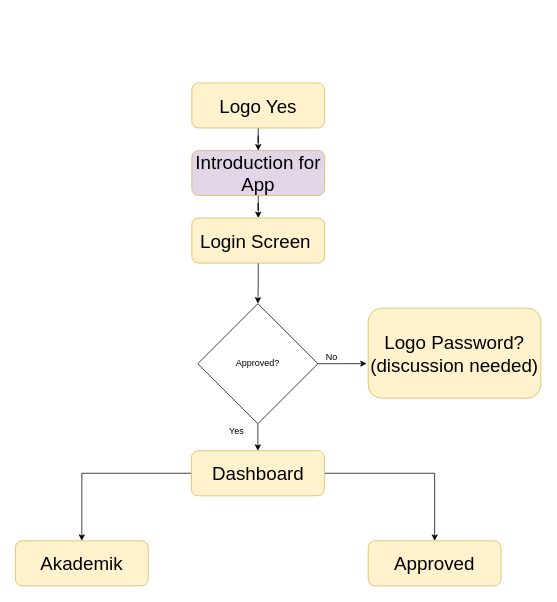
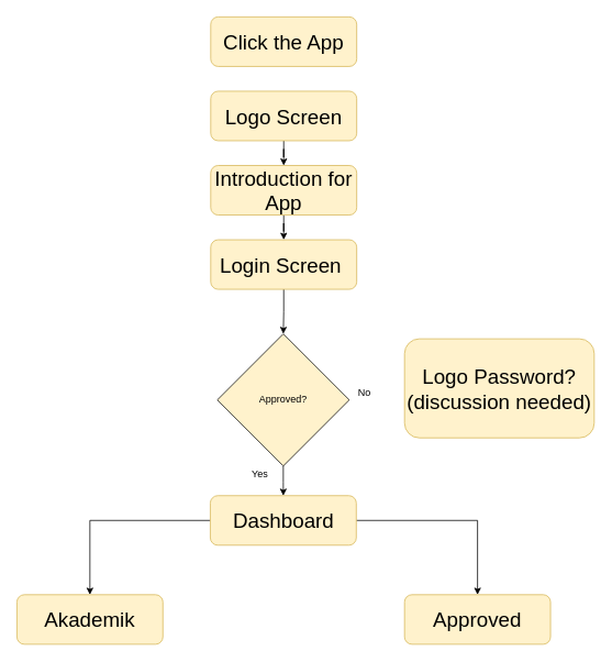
+ <mxCell id="2" value="&lt;font style=&quot;font-size: 25px&quot;&gt;Click the App&lt;/font&gt;" style="rounded=1;whiteSpace=wrap;html=1;fillColor=#fff2cc;strokeColor=#d6b656;" vertex="1" parent="1"><mxGeometry x="255" y="20" width="177" height="60" as="geometry" /></mxCell>
- <mxCell id="8" value="&lt;span style=&quot;font-size: 25px&quot;&gt;Logo Yes&lt;/span&gt;" style="rounded=1;whiteSpace=wrap;html=1;fillColor=#fff2cc;strokeColor=#d6b656;" vertex="1" parent="1"><mxGeometry x="255" y="110" width="177" height="60" as="geometry" /></mxCell>
+ <mxCell id="8" value="&lt;span style=&quot;font-size: 25px&quot;&gt;Logo Screen&lt;/span&gt;" style="rounded=1;whiteSpace=wrap;html=1;fillColor=#fff2cc;strokeColor=#d6b656;" vertex="1" parent="1"><mxGeometry x="255" y="110" width="177" height="60" as="geometry" /></mxCell>
- <mxCell id="4" value="&lt;span style=&quot;font-size: 25px&quot;&gt;Introduction for App&lt;/span&gt;" style="rounded=1;whiteSpace=wrap;html=1;fillColor=#e1d5e7;strokeColor=#d6b656;" vertex="1" parent="1"><mxGeometry x="255" y="200" width="177" height="60" as="geometry" /></mxCell>
+ <mxCell id="4" value="&lt;span style=&quot;font-size: 25px&quot;&gt;Introduction for App&lt;/span&gt;" style="rounded=1;whiteSpace=wrap;html=1;fillColor=#fff2cc;strokeColor=#d6b656;" vertex="1" parent="1"><mxGeometry x="255" y="200" width="177" height="60" as="geometry" /></mxCell>
- <mxCell id="11" value="Approved?" style="rhombus;whiteSpace=wrap;html=1;" vertex="1" parent="1"><mxGeometry x="263" y="404" width="160" height="160" as="geometry" /></mxCell>
+ <mxCell id="11" value="Approved?" style="rhombus;whiteSpace=wrap;html=1;fillColor=#fff2cc;" vertex="1" parent="1"><mxGeometry x="263" y="404" width="160" height="160" as="geometry" /></mxCell>
- <mxCell id="9" style="edgeStyle=orthogonalEdgeStyle;rounded=0;orthogonalLoop=1;jettySize=auto;html=1;entryX=-0.009;entryY=0.616;entryDx=0;entryDy=0;entryPerimeter=0;" edge="1" parent="1" source="11" target="12"><mxGeometry relative="1" as="geometry" /></mxCell>
